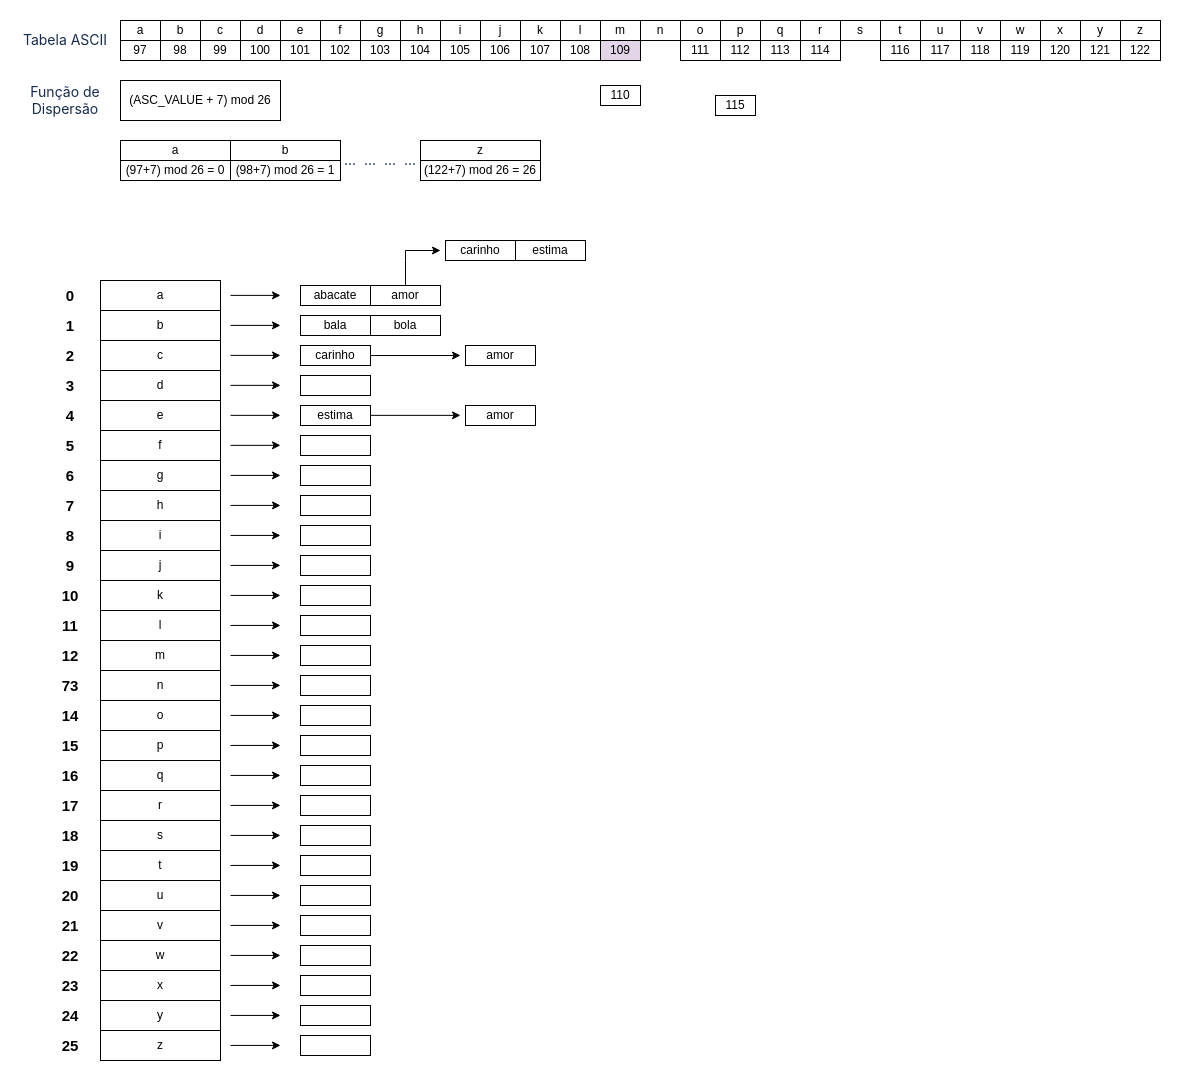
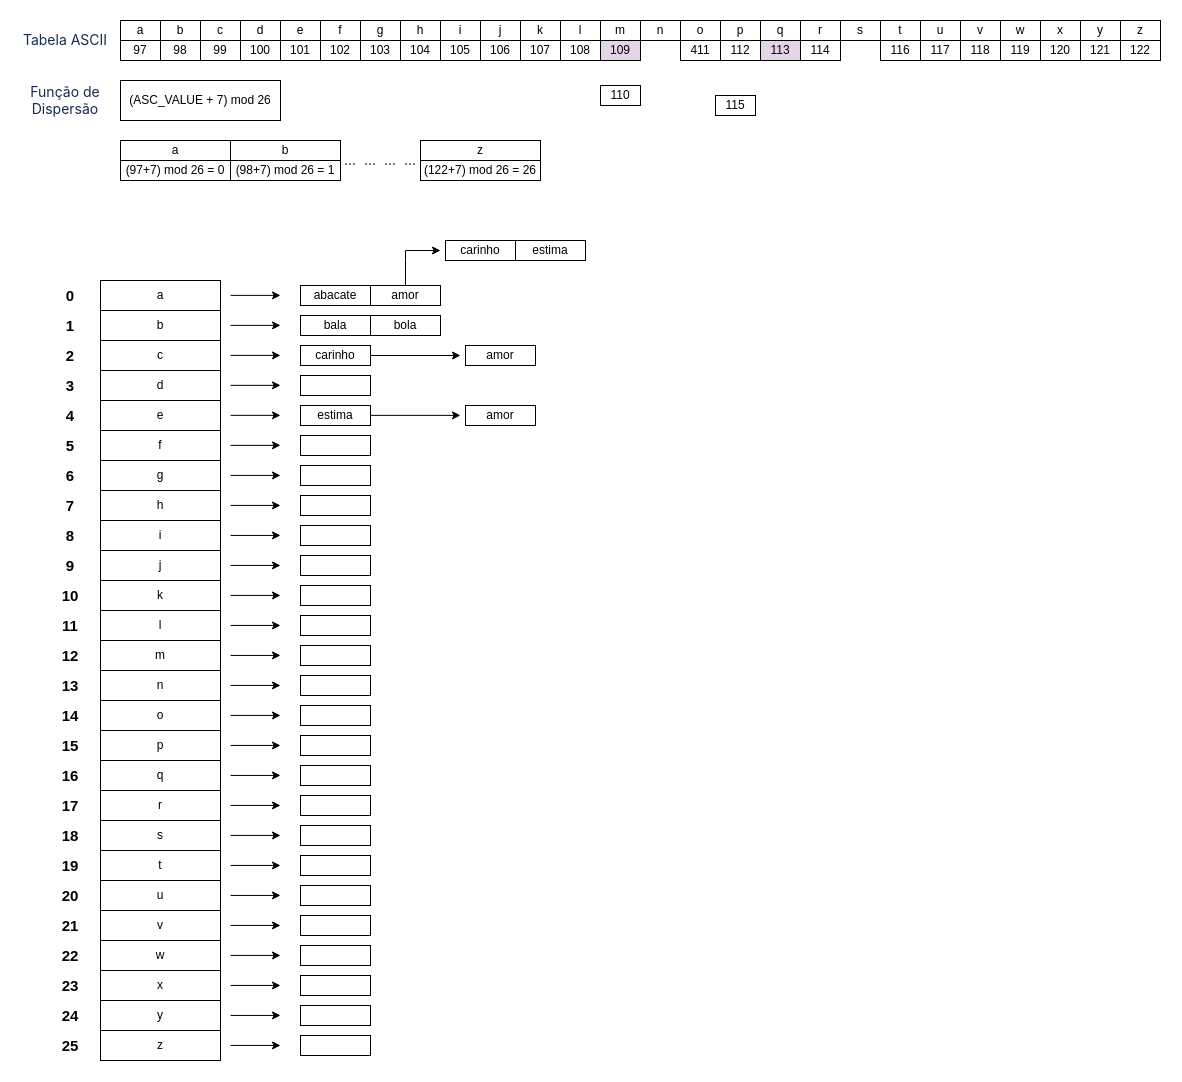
- <mxCell id="83" value="111" style="rounded=0;whiteSpace=wrap;html=1;" parent="1" vertex="1"><mxGeometry x="680" y="40" width="40" height="20" as="geometry" /></mxCell>
+ <mxCell id="83" value="411" style="rounded=0;whiteSpace=wrap;html=1;" parent="1" vertex="1"><mxGeometry x="680" y="40" width="40" height="20" as="geometry" /></mxCell>
- <mxCell id="87" value="113" style="rounded=0;whiteSpace=wrap;html=1;" parent="1" vertex="1"><mxGeometry x="760" y="40" width="40" height="20" as="geometry" /></mxCell>
+ <mxCell id="87" value="113" style="rounded=0;whiteSpace=wrap;html=1;fillColor=#e1d5e7;" parent="1" vertex="1"><mxGeometry x="760" y="40" width="40" height="20" as="geometry" /></mxCell>
- <mxCell id="39" value="73" style="text;html=1;strokeColor=none;fillColor=none;align=center;verticalAlign=middle;whiteSpace=wrap;rounded=0;fontStyle=1;fontSize=15;" parent="1" vertex="1"><mxGeometry y="670" width="60" height="30" as="geometry" x="40" /></mxCell>
+ <mxCell id="39" value="13" style="text;html=1;strokeColor=none;fillColor=none;align=center;verticalAlign=middle;whiteSpace=wrap;rounded=0;fontStyle=1;fontSize=15;" parent="1" vertex="1"><mxGeometry y="670" width="60" height="30" as="geometry" x="40" /></mxCell>
